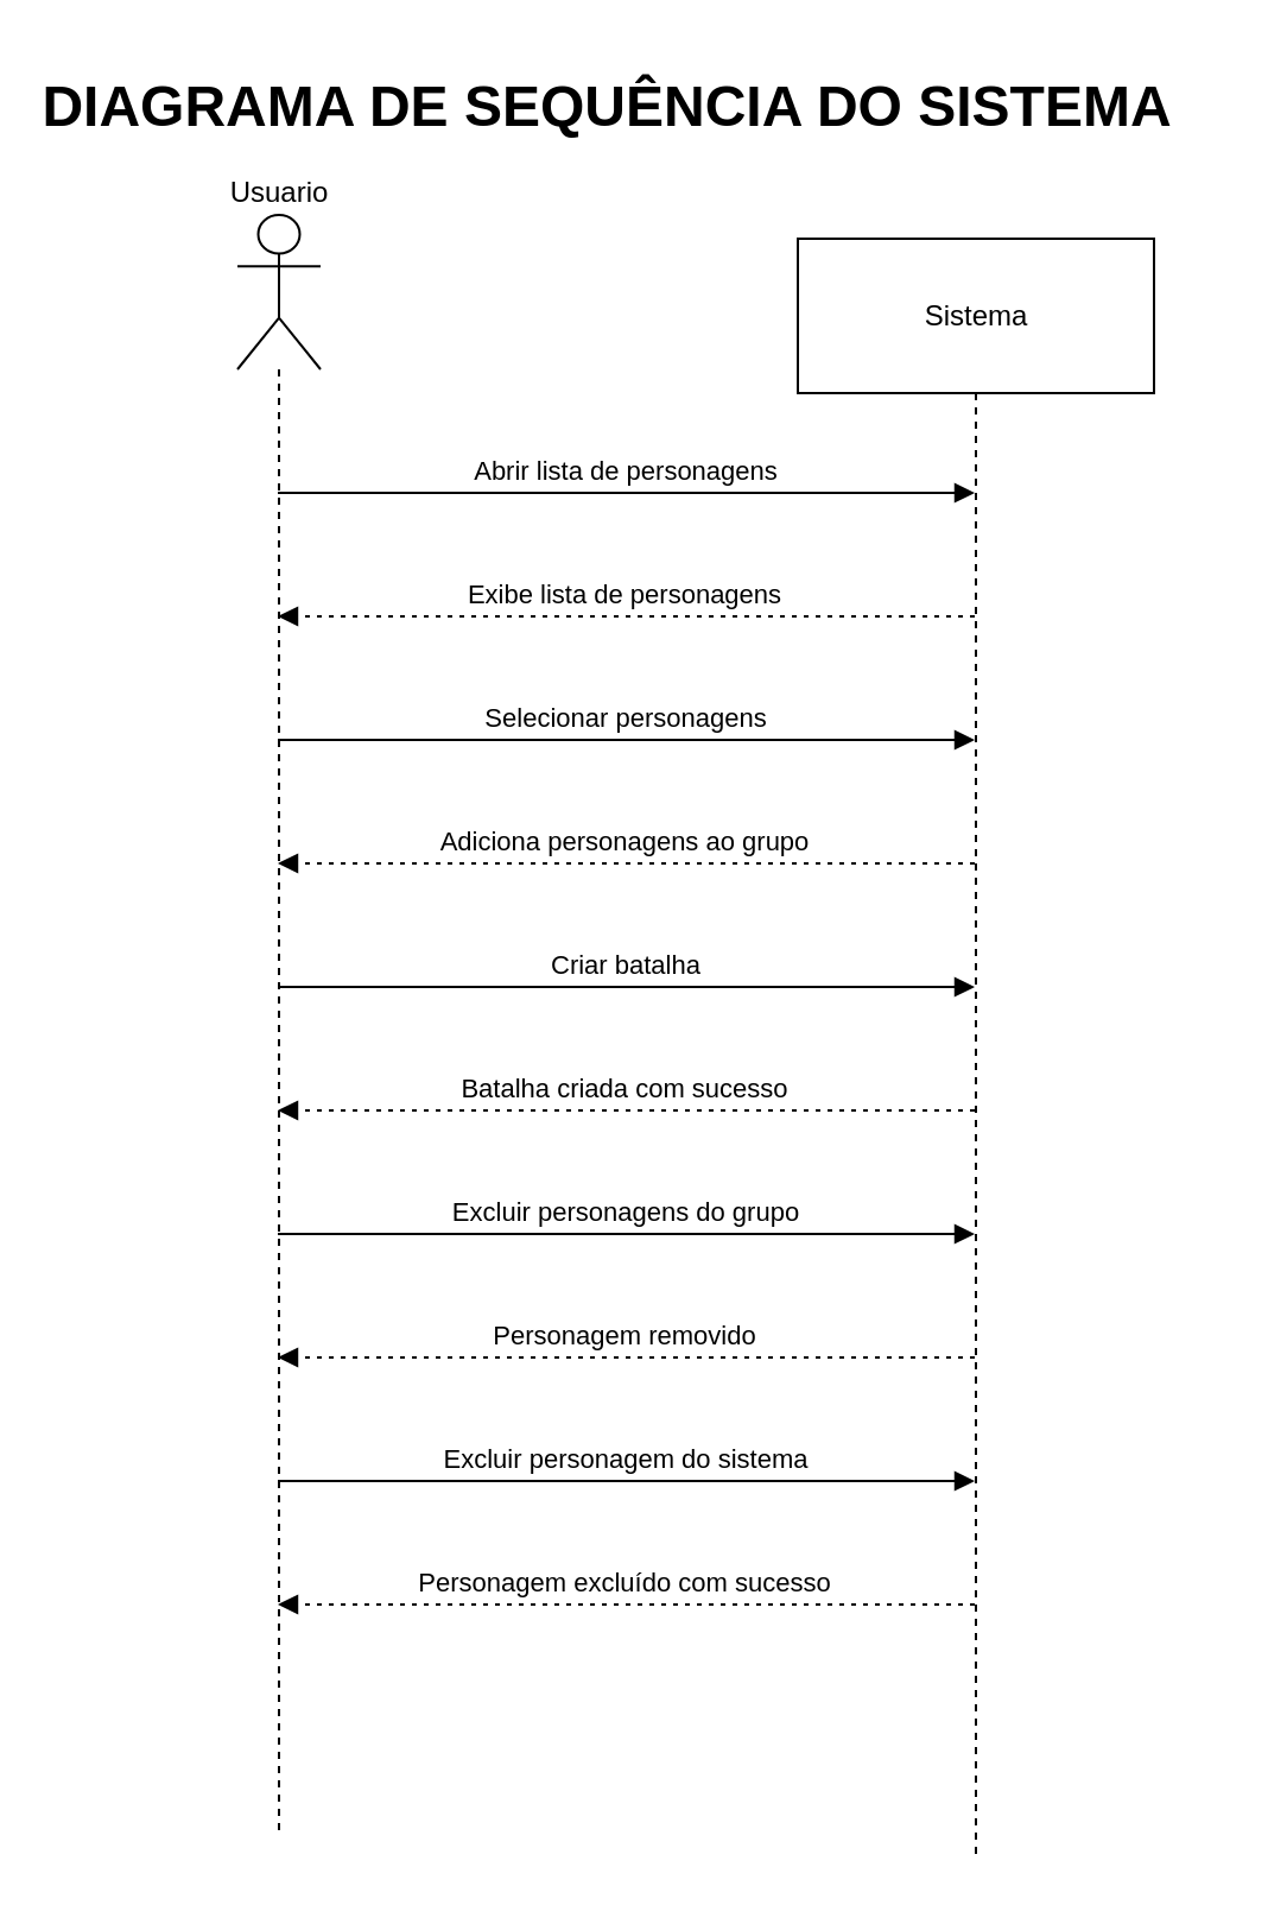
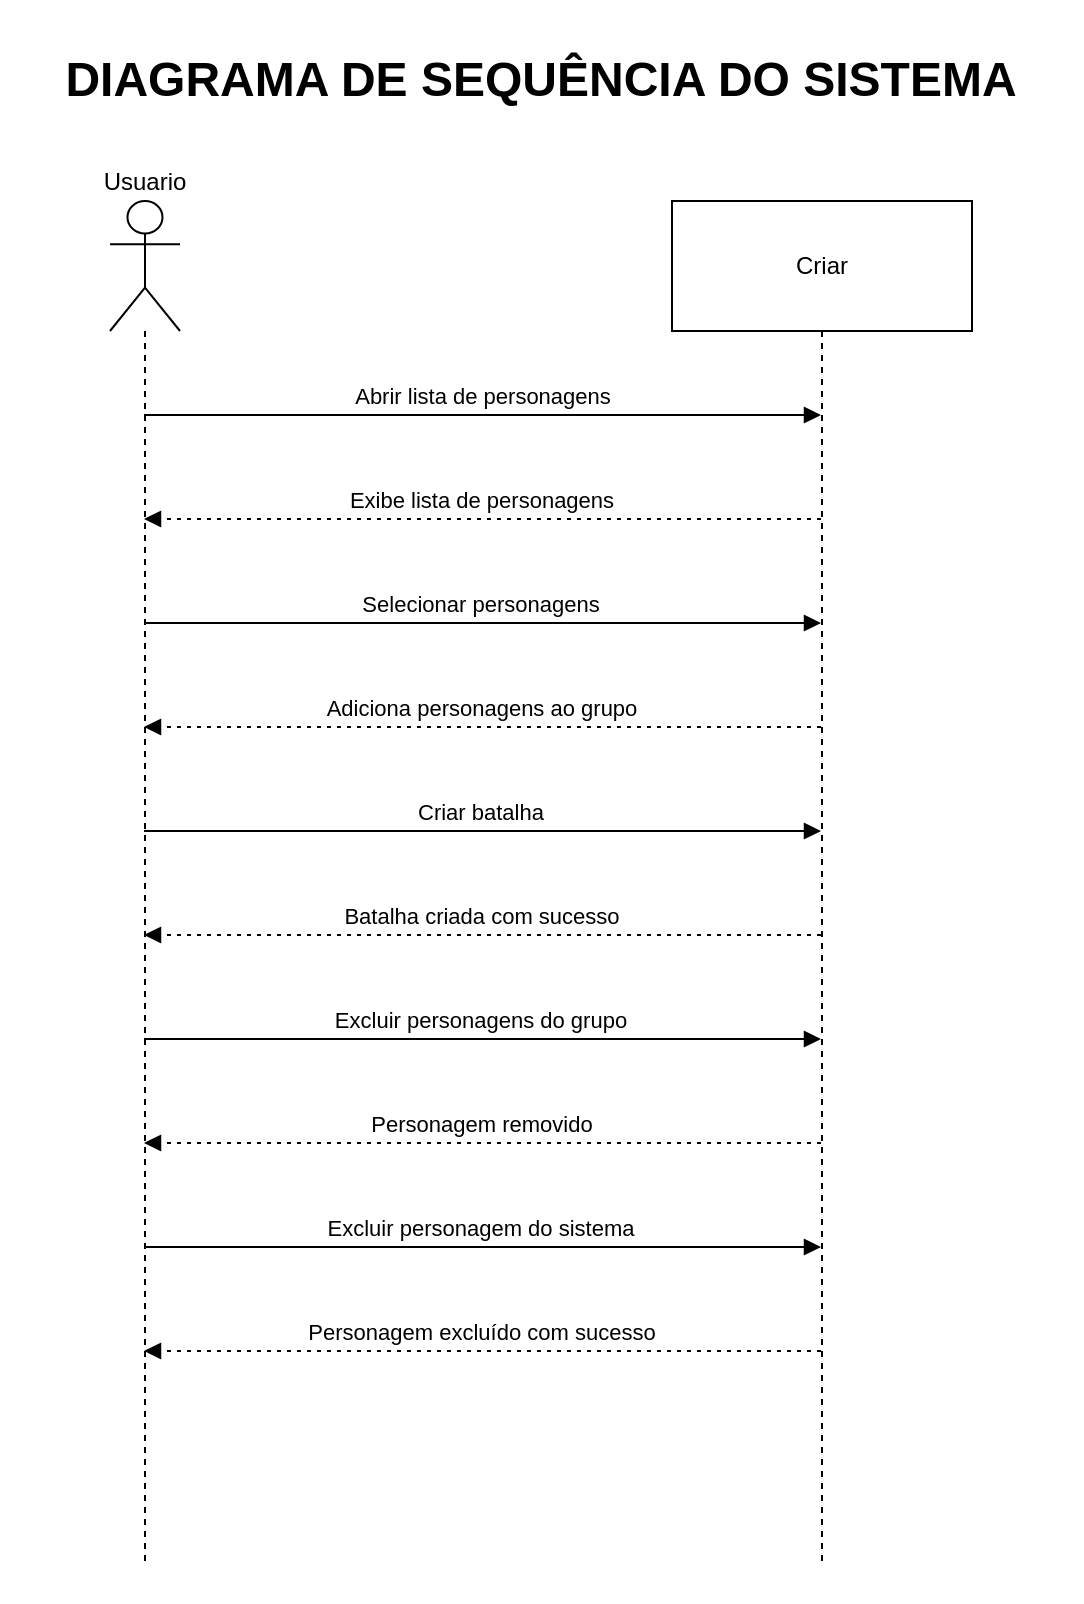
- <mxCell id="2" value="&lt;font style=&quot;font-size: 24px;&quot;&gt;&lt;b&gt;DIAGRAMA DE SEQUÊNCIA DO SISTEMA&lt;/b&gt;&lt;/font&gt;" style="text;html=1;align=center;verticalAlign=middle;resizable=0;points=[];autosize=1;strokeColor=none;fillColor=none;" vertex="1" parent="1"><mxGeometry x="5" y="25" width="500" height="40" as="geometry" /></mxCell>
+ <mxCell id="2" value="&lt;font style=&quot;font-size: 24px;&quot;&gt;&lt;b&gt;DIAGRAMA DE SEQUÊNCIA DO SISTEMA&lt;/b&gt;&lt;/font&gt;" style="text;html=1;align=center;verticalAlign=middle;resizable=0;points=[];autosize=1;strokeColor=none;fillColor=none;" vertex="1" parent="1"><mxGeometry x="20" y="20" width="500" height="40" as="geometry" /></mxCell>
- <mxCell id="4" value="Sistema" style="shape=umlLifeline;perimeter=lifelinePerimeter;whiteSpace=wrap;container=1;dropTarget=0;collapsible=0;recursiveResize=0;outlineConnect=0;portConstraint=eastwest;newEdgeStyle={&quot;edgeStyle&quot;:&quot;elbowEdgeStyle&quot;,&quot;elbow&quot;:&quot;vertical&quot;,&quot;curved&quot;:0,&quot;rounded&quot;:0};size=65;" vertex="1" parent="1"><mxGeometry x="335.5" y="100" width="150" height="680" as="geometry" /></mxCell>
+ <mxCell id="4" value="Criar" style="shape=umlLifeline;perimeter=lifelinePerimeter;whiteSpace=wrap;container=1;dropTarget=0;collapsible=0;recursiveResize=0;outlineConnect=0;portConstraint=eastwest;newEdgeStyle={&quot;edgeStyle&quot;:&quot;elbowEdgeStyle&quot;,&quot;elbow&quot;:&quot;vertical&quot;,&quot;curved&quot;:0,&quot;rounded&quot;:0};size=65;" vertex="1" parent="1"><mxGeometry x="335.5" y="100" width="150" height="680" as="geometry" /></mxCell>
- <mxCell id="3" value="Usuario" style="shape=umlLifeline;perimeter=lifelinePerimeter;whiteSpace=wrap;container=1;dropTarget=0;collapsible=0;recursiveResize=0;outlineConnect=0;portConstraint=eastwest;newEdgeStyle={&quot;edgeStyle&quot;:&quot;elbowEdgeStyle&quot;,&quot;elbow&quot;:&quot;vertical&quot;,&quot;curved&quot;:0,&quot;rounded&quot;:0};participant=umlActor;verticalAlign=bottom;labelPosition=center;verticalLabelPosition=top;align=center;size=65;" vertex="1" parent="1"><mxGeometry x="99.5" y="90" width="35" height="680" as="geometry" /></mxCell>
+ <mxCell id="3" value="Usuario" style="shape=umlLifeline;perimeter=lifelinePerimeter;whiteSpace=wrap;container=1;dropTarget=0;collapsible=0;recursiveResize=0;outlineConnect=0;portConstraint=eastwest;newEdgeStyle={&quot;edgeStyle&quot;:&quot;elbowEdgeStyle&quot;,&quot;elbow&quot;:&quot;vertical&quot;,&quot;curved&quot;:0,&quot;rounded&quot;:0};participant=umlActor;verticalAlign=bottom;labelPosition=center;verticalLabelPosition=top;align=center;size=65;" vertex="1" parent="1"><mxGeometry x="54.5" y="100" width="35" height="680" as="geometry" /></mxCell>
